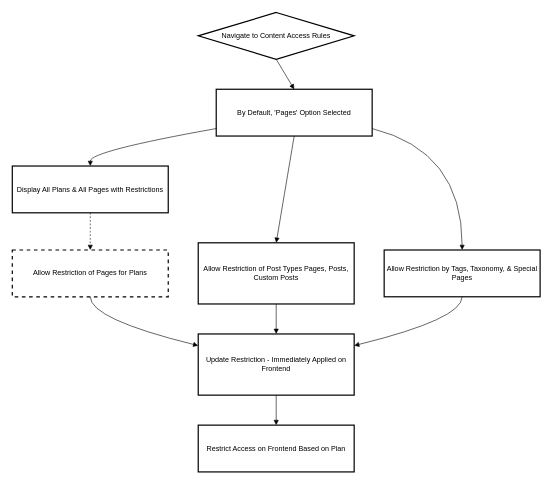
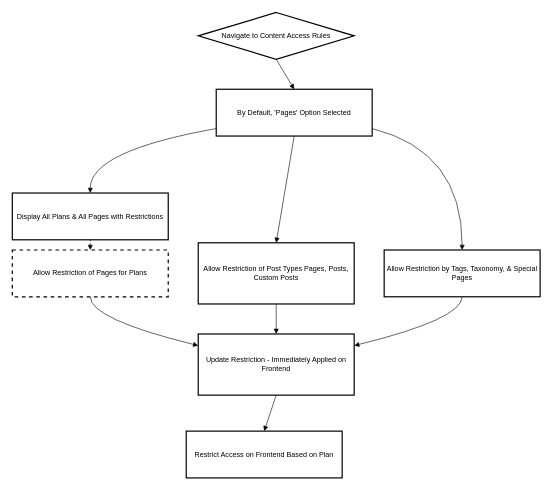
- <mxCell id="4" value="Display All Plans &amp; All Pages with Restrictions" style="whiteSpace=wrap;strokeWidth=2;" vertex="1" parent="1"><mxGeometry x="20" y="276" width="260" height="78" as="geometry" /></mxCell>
+ <mxCell id="4" value="Display All Plans &amp; All Pages with Restrictions" style="whiteSpace=wrap;strokeWidth=2;" vertex="1" parent="1"><mxGeometry x="20" y="321" width="260" height="78" as="geometry" /></mxCell>
- <mxCell id="7" value="Restrict Access on Frontend Based on Plan" style="whiteSpace=wrap;strokeWidth=2;" vertex="1" parent="1"><mxGeometry x="330" y="708" width="260" height="78" as="geometry" /></mxCell>
+ <mxCell id="7" value="Restrict Access on Frontend Based on Plan" style="whiteSpace=wrap;strokeWidth=2;" vertex="1" parent="1"><mxGeometry x="310" y="718" width="260" height="78" as="geometry" /></mxCell>
